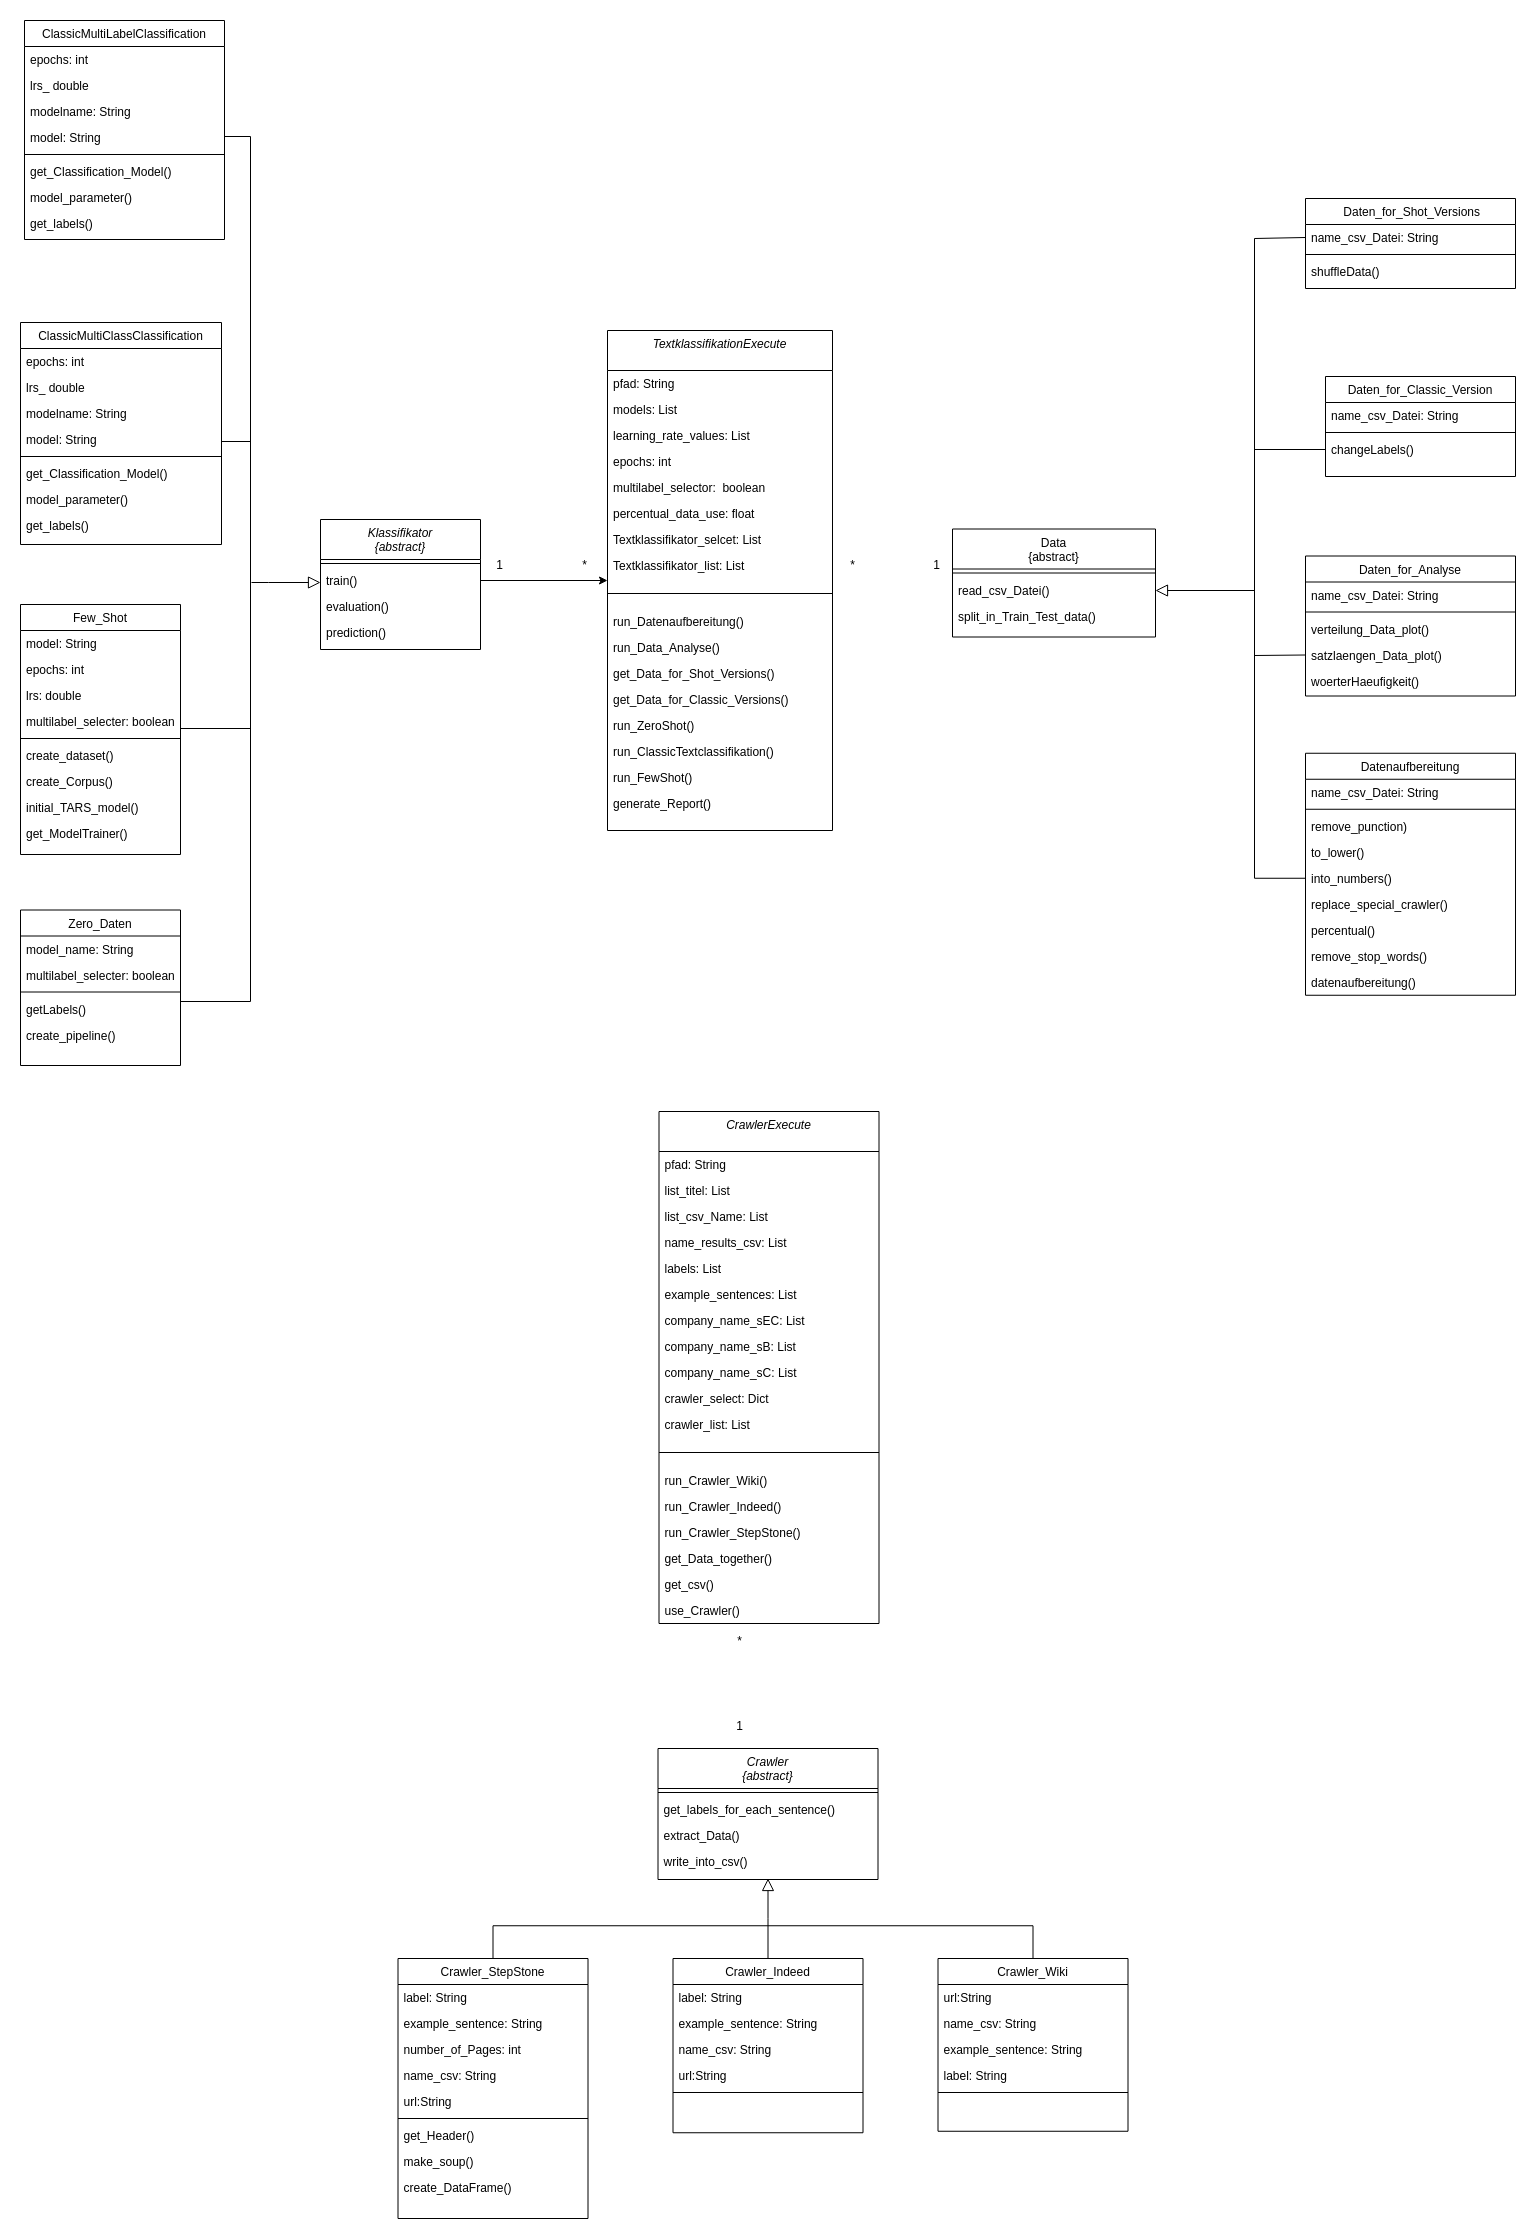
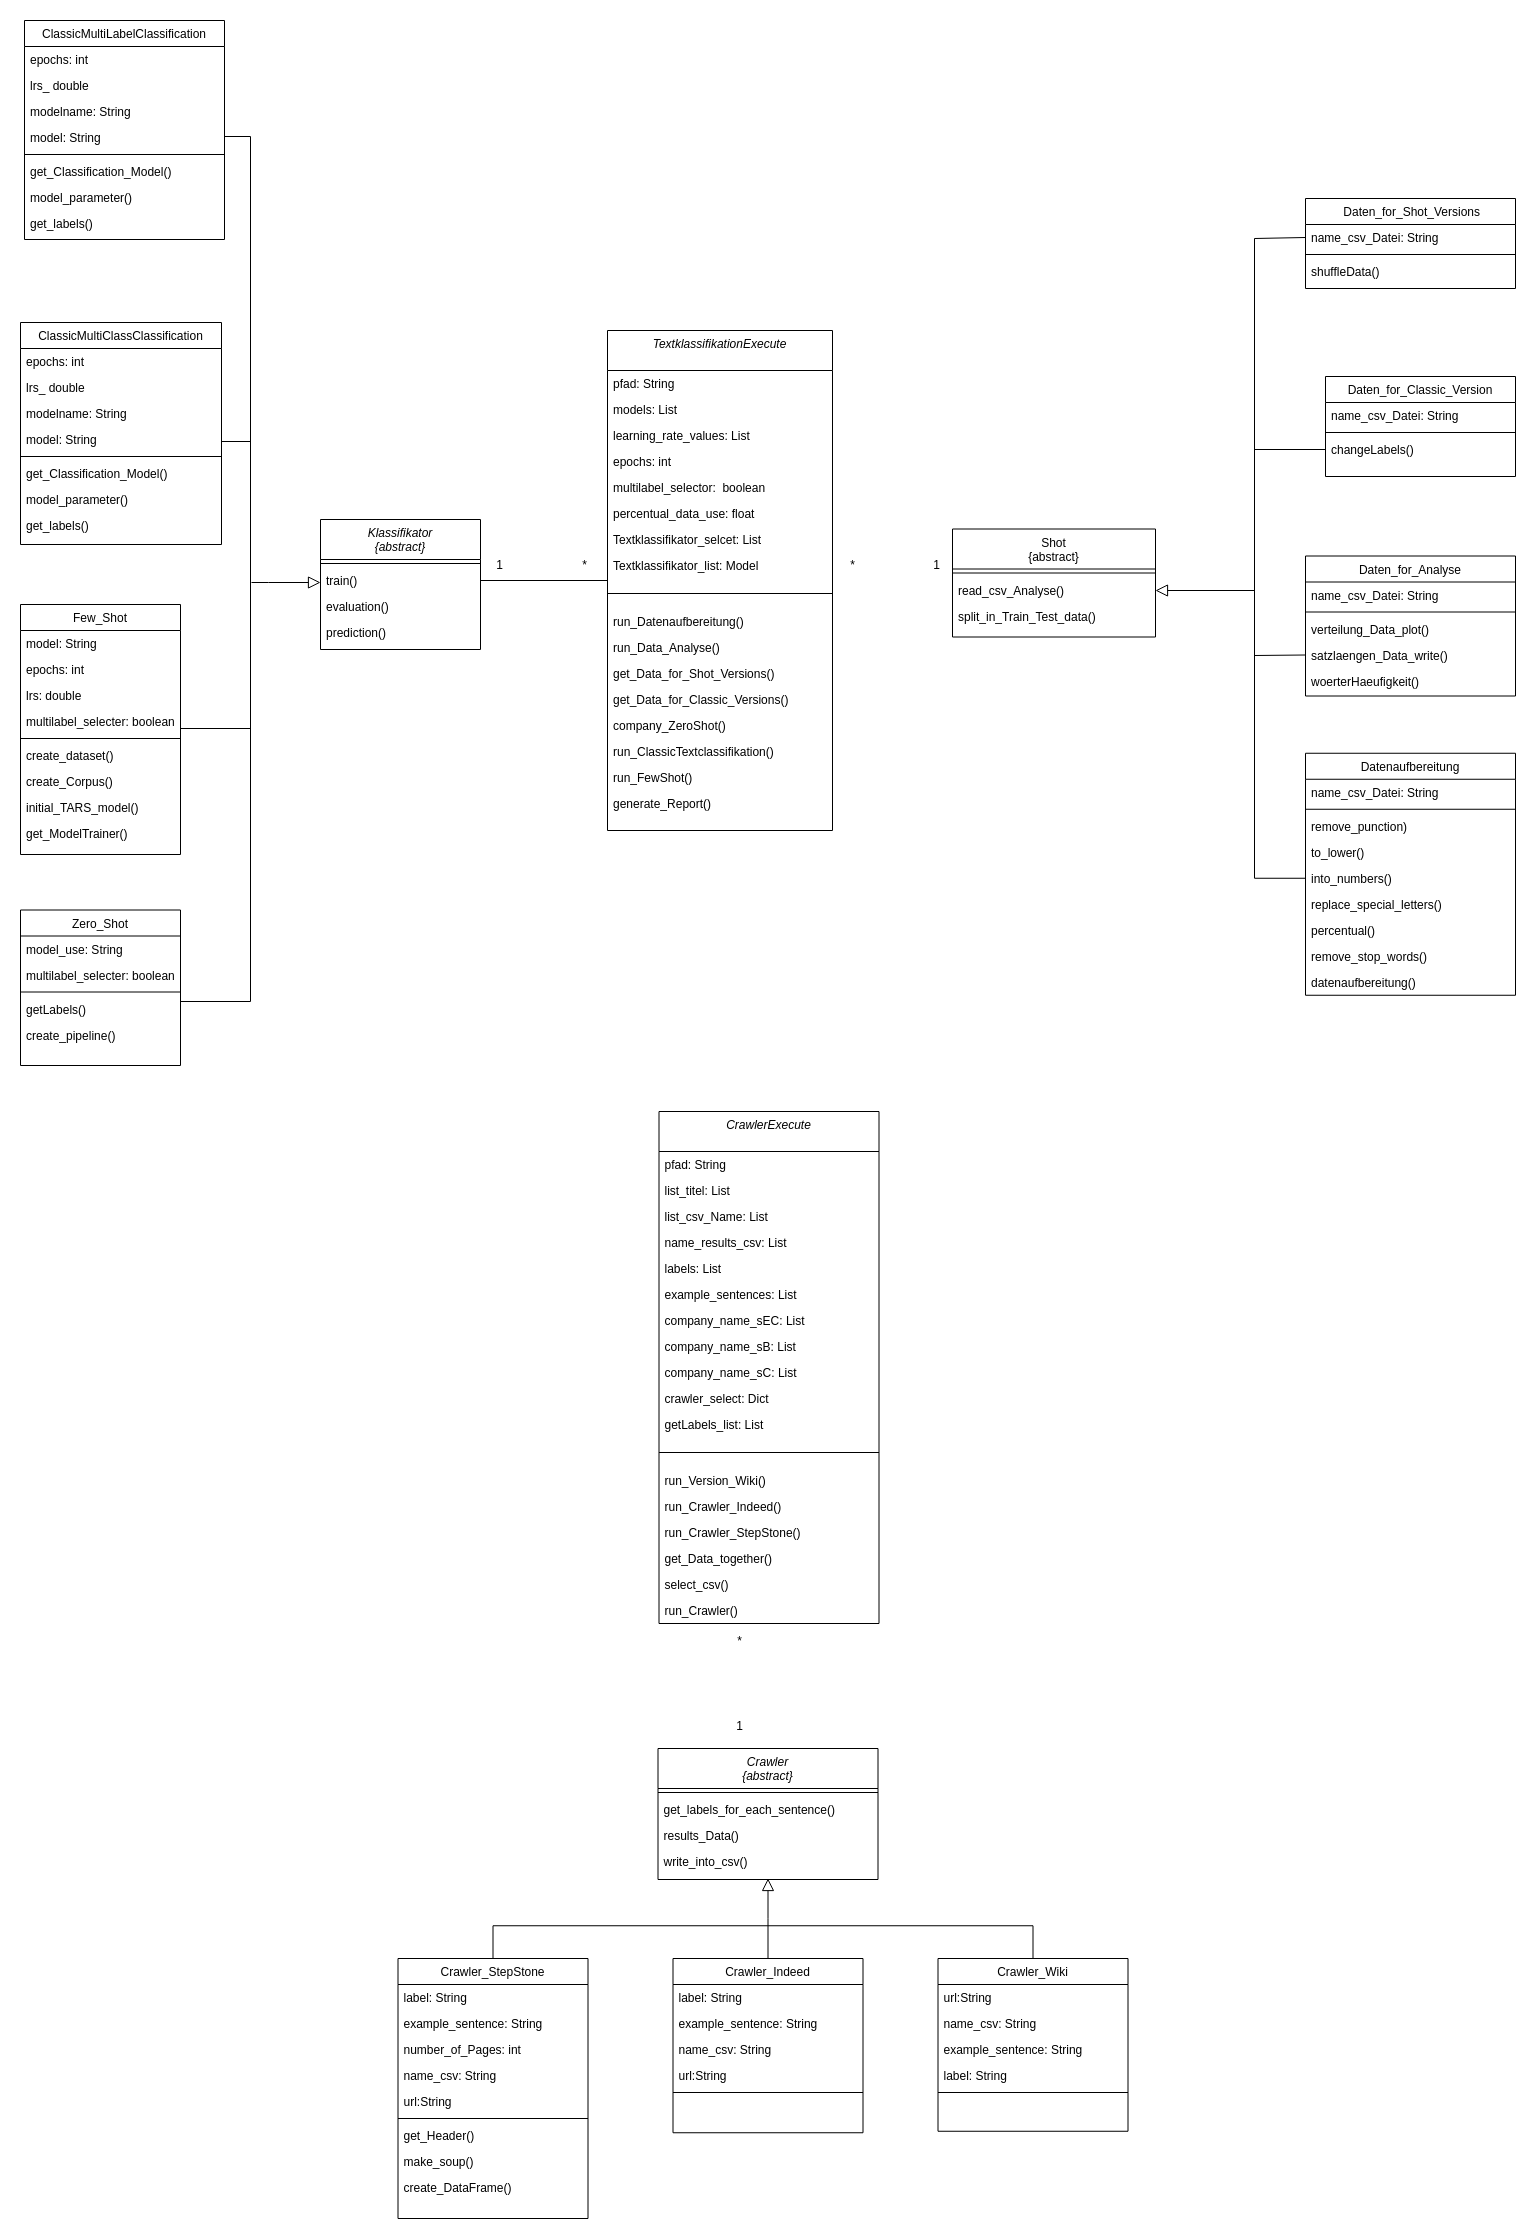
- <mxCell id="32" value="Data&#10;{abstract}" style="swimlane;fontStyle=0;align=center;verticalAlign=top;childLayout=stackLayout;horizontal=1;startSize=40;horizontalStack=0;resizeParent=1;resizeLast=0;collapsible=1;marginBottom=0;rounded=0;shadow=0;strokeWidth=1;" parent="1" vertex="1"><mxGeometry x="952" y="528.5" width="203" height="108" as="geometry"><mxRectangle x="550" y="140" width="160" height="26" as="alternateBounds" /></mxGeometry></mxCell>
+ <mxCell id="32" value="Shot&#10;{abstract}" style="swimlane;fontStyle=0;align=center;verticalAlign=top;childLayout=stackLayout;horizontal=1;startSize=40;horizontalStack=0;resizeParent=1;resizeLast=0;collapsible=1;marginBottom=0;rounded=0;shadow=0;strokeWidth=1;" parent="1" vertex="1"><mxGeometry x="952" y="528.5" width="203" height="108" as="geometry"><mxRectangle x="550" y="140" width="160" height="26" as="alternateBounds" /></mxGeometry></mxCell>
- <mxCell id="125" value="Textklassifikator_list: List" style="text;align=left;verticalAlign=top;spacingLeft=4;spacingRight=4;overflow=hidden;rotatable=0;points=[[0,0.5],[1,0.5]];portConstraint=eastwest;rounded=0;shadow=0;html=0;" parent="117" vertex="1"><mxGeometry y="222" width="225" height="26" as="geometry" /></mxCell>
+ <mxCell id="125" value="Textklassifikator_list: Model" style="text;align=left;verticalAlign=top;spacingLeft=4;spacingRight=4;overflow=hidden;rotatable=0;points=[[0,0.5],[1,0.5]];portConstraint=eastwest;rounded=0;shadow=0;html=0;" parent="117" vertex="1"><mxGeometry y="222" width="225" height="26" as="geometry" /></mxCell>
- <mxCell id="75" value="" style="endArrow=classic;html=1;rounded=0;exitX=1;exitY=0.5;exitDx=0;exitDy=0;entryX=0;entryY=0.5;entryDx=0;entryDy=0;" parent="1" source="4" target="117" edge="1"><mxGeometry width="50" height="50" relative="1" as="geometry"><mxPoint x="480" y="557.5" as="sourcePoint" /><mxPoint x="630" y="580.5" as="targetPoint" /></mxGeometry></mxCell>
+ <mxCell id="75" value="" style="endArrow=none;html=1;rounded=0;exitX=1;exitY=0.5;exitDx=0;exitDy=0;entryX=0;entryY=0.5;entryDx=0;entryDy=0;" parent="1" source="4" target="117" edge="1"><mxGeometry width="50" height="50" relative="1" as="geometry"><mxPoint x="480" y="557.5" as="sourcePoint" /><mxPoint x="630" y="580.5" as="targetPoint" /></mxGeometry></mxCell>
- <mxCell id="34" value="read_csv_Datei()" style="text;align=left;verticalAlign=top;spacingLeft=4;spacingRight=4;overflow=hidden;rotatable=0;points=[[0,0.5],[1,0.5]];portConstraint=eastwest;rounded=0;shadow=0;html=0;" parent="32" vertex="1"><mxGeometry y="48" width="203" height="26" as="geometry" /></mxCell>
+ <mxCell id="34" value="read_csv_Analyse()" style="text;align=left;verticalAlign=top;spacingLeft=4;spacingRight=4;overflow=hidden;rotatable=0;points=[[0,0.5],[1,0.5]];portConstraint=eastwest;rounded=0;shadow=0;html=0;" parent="32" vertex="1"><mxGeometry y="48" width="203" height="26" as="geometry" /></mxCell>
- <mxCell id="48" value="satzlaengen_Data_plot()" style="text;align=left;verticalAlign=top;spacingLeft=4;spacingRight=4;overflow=hidden;rotatable=0;points=[[0,0.5],[1,0.5]];portConstraint=eastwest;" parent="44" vertex="1"><mxGeometry y="86" width="210" height="26" as="geometry" /></mxCell>
+ <mxCell id="48" value="satzlaengen_Data_write()" style="text;align=left;verticalAlign=top;spacingLeft=4;spacingRight=4;overflow=hidden;rotatable=0;points=[[0,0.5],[1,0.5]];portConstraint=eastwest;" parent="44" vertex="1"><mxGeometry y="86" width="210" height="26" as="geometry" /></mxCell>
- <mxCell id="131" value="run_ZeroShot()" style="text;align=left;verticalAlign=top;spacingLeft=4;spacingRight=4;overflow=hidden;rotatable=0;points=[[0,0.5],[1,0.5]];portConstraint=eastwest;rounded=0;shadow=0;html=0;" parent="117" vertex="1"><mxGeometry y="382" width="225" height="26" as="geometry" /></mxCell>
+ <mxCell id="131" value="company_ZeroShot()" style="text;align=left;verticalAlign=top;spacingLeft=4;spacingRight=4;overflow=hidden;rotatable=0;points=[[0,0.5],[1,0.5]];portConstraint=eastwest;rounded=0;shadow=0;html=0;" parent="117" vertex="1"><mxGeometry y="382" width="225" height="26" as="geometry" /></mxCell>
- <mxCell id="110" value="replace_special_crawler()" style="text;align=left;verticalAlign=top;spacingLeft=4;spacingRight=4;overflow=hidden;rotatable=0;points=[[0,0.5],[1,0.5]];portConstraint=eastwest;" parent="104" vertex="1"><mxGeometry y="138" width="210" height="26" as="geometry" /></mxCell>
+ <mxCell id="110" value="replace_special_letters()" style="text;align=left;verticalAlign=top;spacingLeft=4;spacingRight=4;overflow=hidden;rotatable=0;points=[[0,0.5],[1,0.5]];portConstraint=eastwest;" parent="104" vertex="1"><mxGeometry y="138" width="210" height="26" as="geometry" /></mxCell>
- <mxCell id="7" value="Zero_Daten" style="swimlane;fontStyle=0;align=center;verticalAlign=top;childLayout=stackLayout;horizontal=1;startSize=26;horizontalStack=0;resizeParent=1;resizeLast=0;collapsible=1;marginBottom=0;rounded=0;shadow=0;strokeWidth=1;" parent="1" vertex="1"><mxGeometry x="20" y="909.5" width="160" height="155.5" as="geometry"><mxRectangle x="340" y="380" width="170" height="26" as="alternateBounds" /></mxGeometry></mxCell>
+ <mxCell id="7" value="Zero_Shot" style="swimlane;fontStyle=0;align=center;verticalAlign=top;childLayout=stackLayout;horizontal=1;startSize=26;horizontalStack=0;resizeParent=1;resizeLast=0;collapsible=1;marginBottom=0;rounded=0;shadow=0;strokeWidth=1;" parent="1" vertex="1"><mxGeometry x="20" y="909.5" width="160" height="155.5" as="geometry"><mxRectangle x="340" y="380" width="170" height="26" as="alternateBounds" /></mxGeometry></mxCell>
- <mxCell id="8" value="model_name: String" style="text;align=left;verticalAlign=top;spacingLeft=4;spacingRight=4;overflow=hidden;rotatable=0;points=[[0,0.5],[1,0.5]];portConstraint=eastwest;" parent="7" vertex="1"><mxGeometry y="26" width="160" height="26" as="geometry" /></mxCell>
+ <mxCell id="8" value="model_use: String" style="text;align=left;verticalAlign=top;spacingLeft=4;spacingRight=4;overflow=hidden;rotatable=0;points=[[0,0.5],[1,0.5]];portConstraint=eastwest;" parent="7" vertex="1"><mxGeometry y="26" width="160" height="26" as="geometry" /></mxCell>
- <mxCell id="96" value="crawler_list: List" style="text;align=left;verticalAlign=top;spacingLeft=4;spacingRight=4;overflow=hidden;rotatable=0;points=[[0,0.5],[1,0.5]];portConstraint=eastwest;rounded=0;shadow=0;html=0;" parent="85" vertex="1"><mxGeometry y="300" width="220" height="26" as="geometry" /></mxCell>
+ <mxCell id="96" value="getLabels_list: List" style="text;align=left;verticalAlign=top;spacingLeft=4;spacingRight=4;overflow=hidden;rotatable=0;points=[[0,0.5],[1,0.5]];portConstraint=eastwest;rounded=0;shadow=0;html=0;" parent="85" vertex="1"><mxGeometry y="300" width="220" height="26" as="geometry" /></mxCell>
- <mxCell id="98" value="run_Crawler_Wiki()" style="text;align=left;verticalAlign=top;spacingLeft=4;spacingRight=4;overflow=hidden;rotatable=0;points=[[0,0.5],[1,0.5]];portConstraint=eastwest;" parent="85" vertex="1"><mxGeometry y="356" width="220" height="26" as="geometry" /></mxCell>
+ <mxCell id="98" value="run_Version_Wiki()" style="text;align=left;verticalAlign=top;spacingLeft=4;spacingRight=4;overflow=hidden;rotatable=0;points=[[0,0.5],[1,0.5]];portConstraint=eastwest;" parent="85" vertex="1"><mxGeometry y="356" width="220" height="26" as="geometry" /></mxCell>
- <mxCell id="102" value="get_csv()" style="text;align=left;verticalAlign=top;spacingLeft=4;spacingRight=4;overflow=hidden;rotatable=0;points=[[0,0.5],[1,0.5]];portConstraint=eastwest;" parent="85" vertex="1"><mxGeometry y="460" width="220" height="26" as="geometry" /></mxCell>
+ <mxCell id="102" value="select_csv()" style="text;align=left;verticalAlign=top;spacingLeft=4;spacingRight=4;overflow=hidden;rotatable=0;points=[[0,0.5],[1,0.5]];portConstraint=eastwest;" parent="85" vertex="1"><mxGeometry y="460" width="220" height="26" as="geometry" /></mxCell>
- <mxCell id="103" value="use_Crawler()" style="text;align=left;verticalAlign=top;spacingLeft=4;spacingRight=4;overflow=hidden;rotatable=0;points=[[0,0.5],[1,0.5]];portConstraint=eastwest;" parent="85" vertex="1"><mxGeometry y="486" width="220" height="26" as="geometry" /></mxCell>
+ <mxCell id="103" value="run_Crawler()" style="text;align=left;verticalAlign=top;spacingLeft=4;spacingRight=4;overflow=hidden;rotatable=0;points=[[0,0.5],[1,0.5]];portConstraint=eastwest;" parent="85" vertex="1"><mxGeometry y="486" width="220" height="26" as="geometry" /></mxCell>
- <mxCell id="80" value="extract_Data()" style="text;align=left;verticalAlign=top;spacingLeft=4;spacingRight=4;overflow=hidden;rotatable=0;points=[[0,0.5],[1,0.5]];portConstraint=eastwest;" parent="77" vertex="1"><mxGeometry y="74" width="220" height="26" as="geometry" /></mxCell>
+ <mxCell id="80" value="results_Data()" style="text;align=left;verticalAlign=top;spacingLeft=4;spacingRight=4;overflow=hidden;rotatable=0;points=[[0,0.5],[1,0.5]];portConstraint=eastwest;" parent="77" vertex="1"><mxGeometry y="74" width="220" height="26" as="geometry" /></mxCell>
